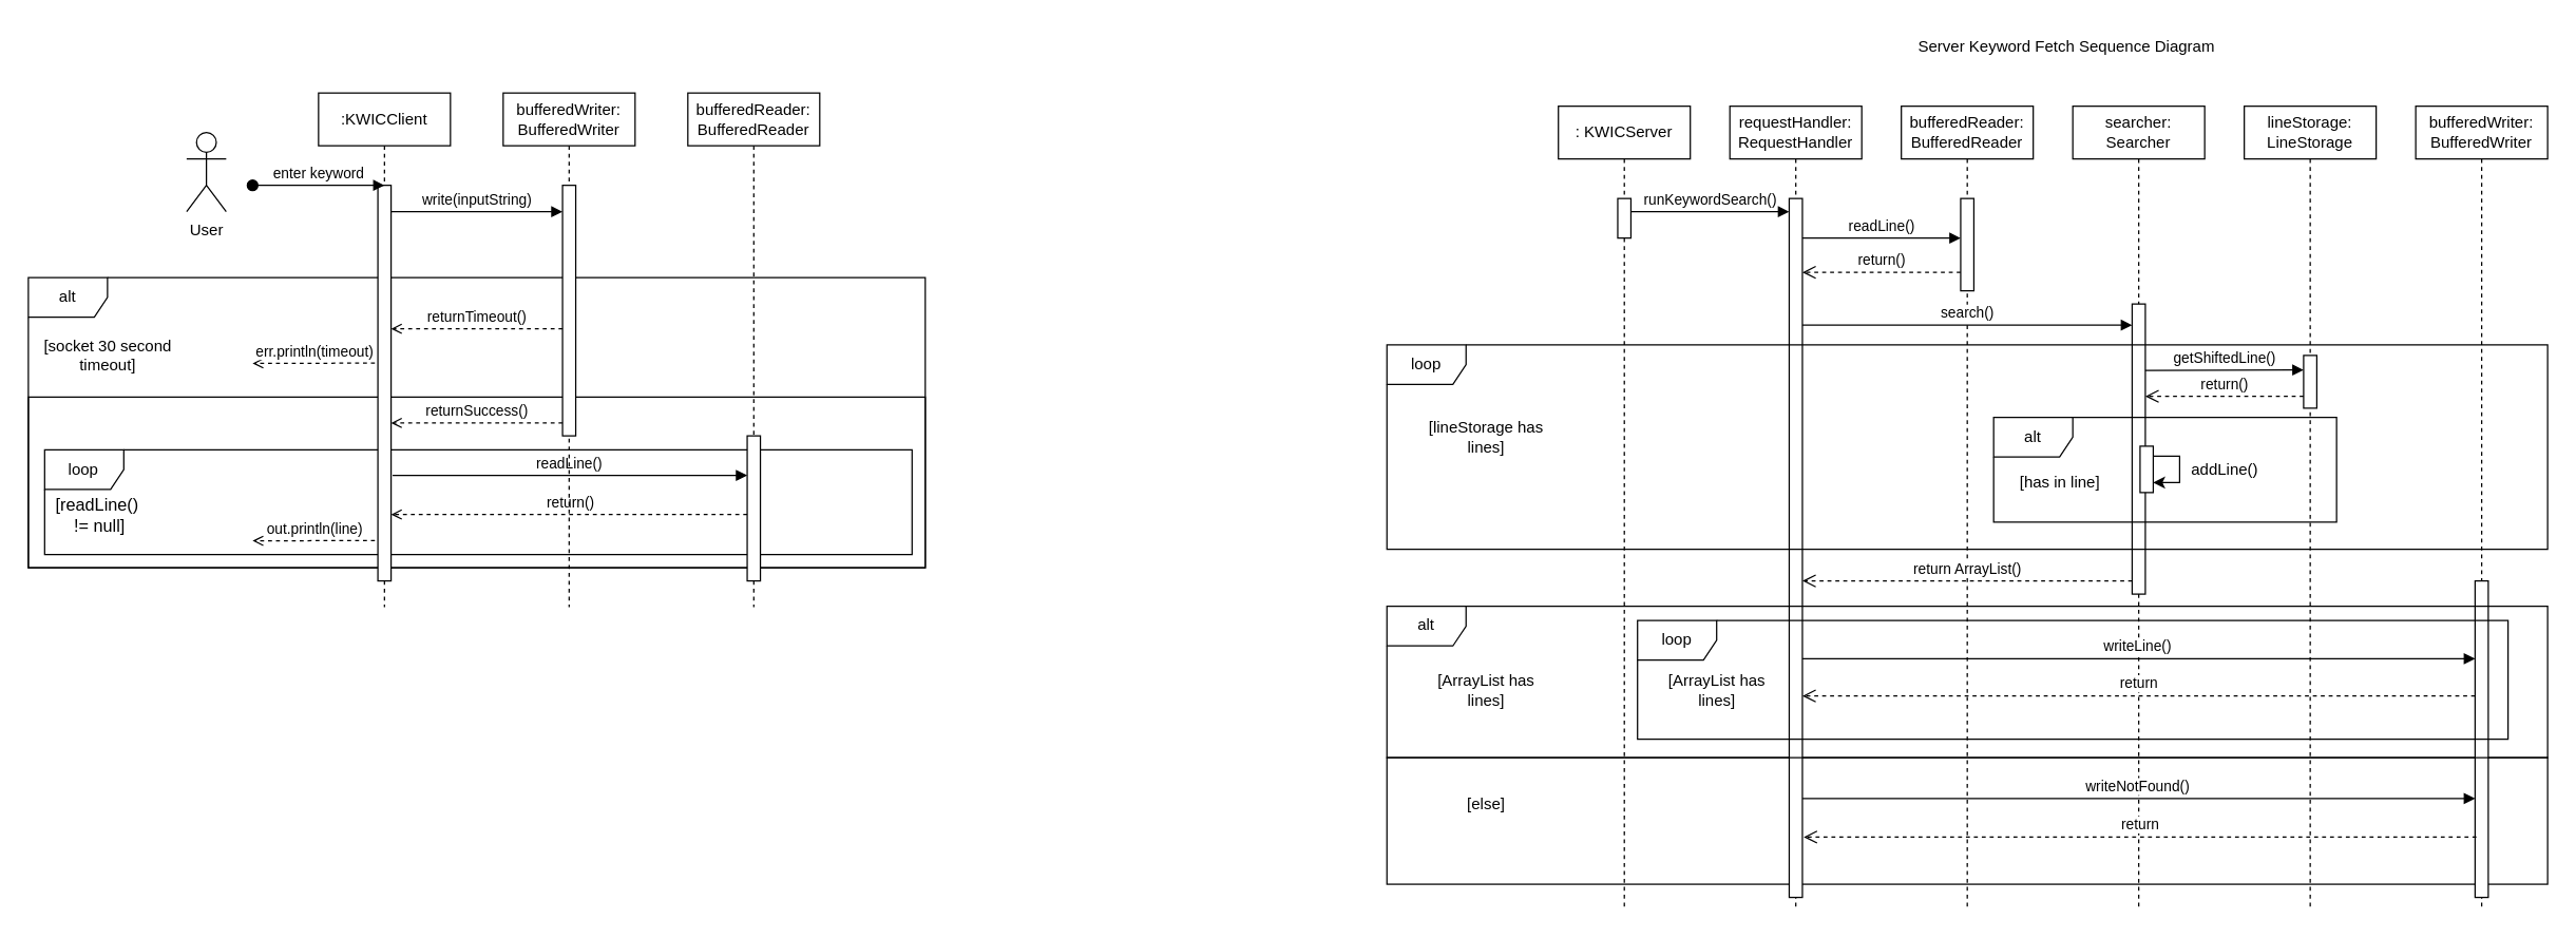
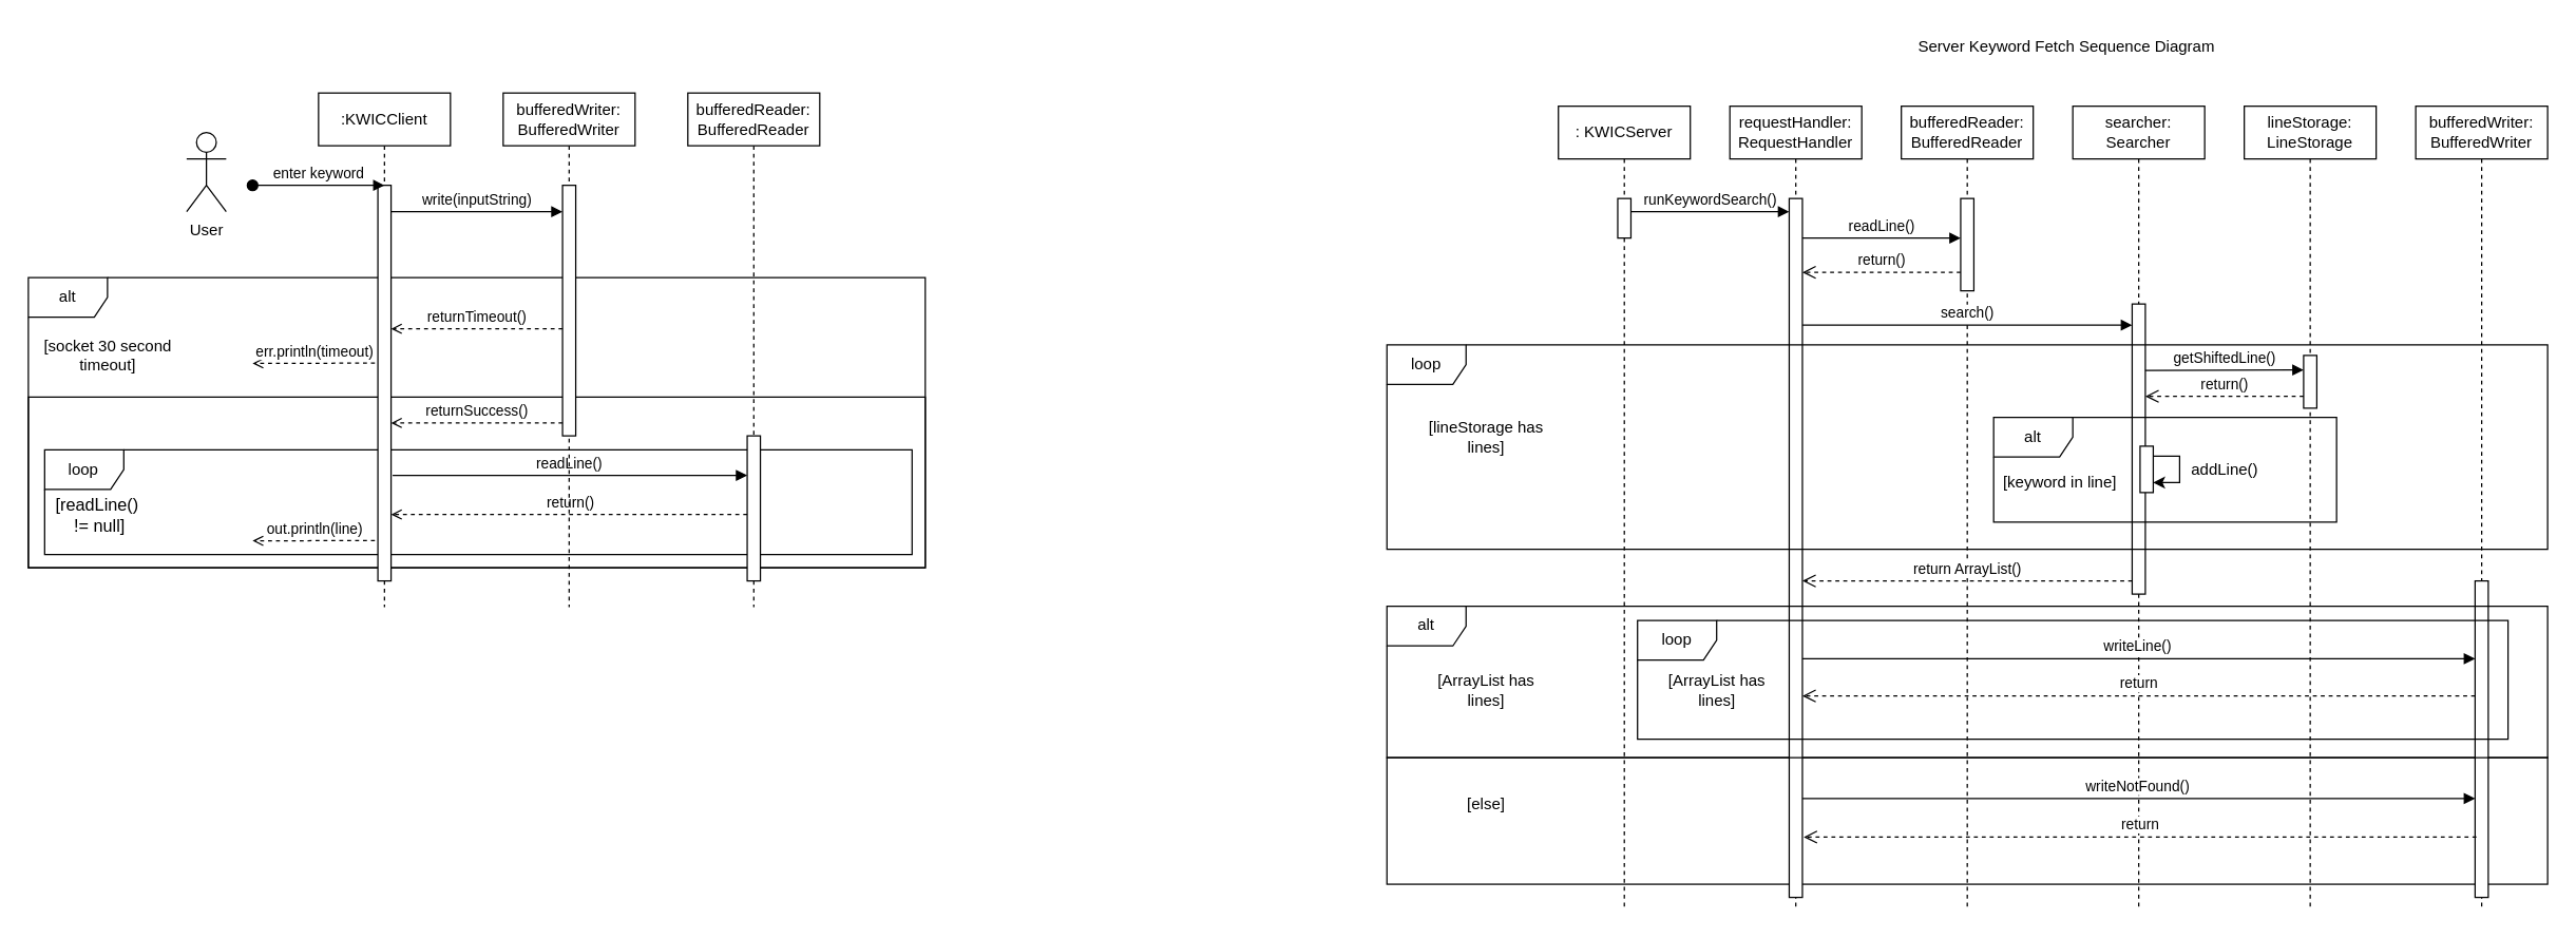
- <mxCell id="46" value="[has in line&lt;span style=&quot;background-color: initial;&quot;&gt;]&lt;/span&gt;" style="text;html=1;align=center;verticalAlign=middle;resizable=0;points=[];autosize=1;strokeColor=none;fillColor=none;" vertex="1" parent="1"><mxGeometry x="1505.996" y="351.004" width="110" height="30" as="geometry" /></mxCell>
+ <mxCell id="46" value="[keyword in line&lt;span style=&quot;background-color: initial;&quot;&gt;]&lt;/span&gt;" style="text;html=1;align=center;verticalAlign=middle;resizable=0;points=[];autosize=1;strokeColor=none;fillColor=none;" vertex="1" parent="1"><mxGeometry x="1505.996" y="351.004" width="110" height="30" as="geometry" /></mxCell>
